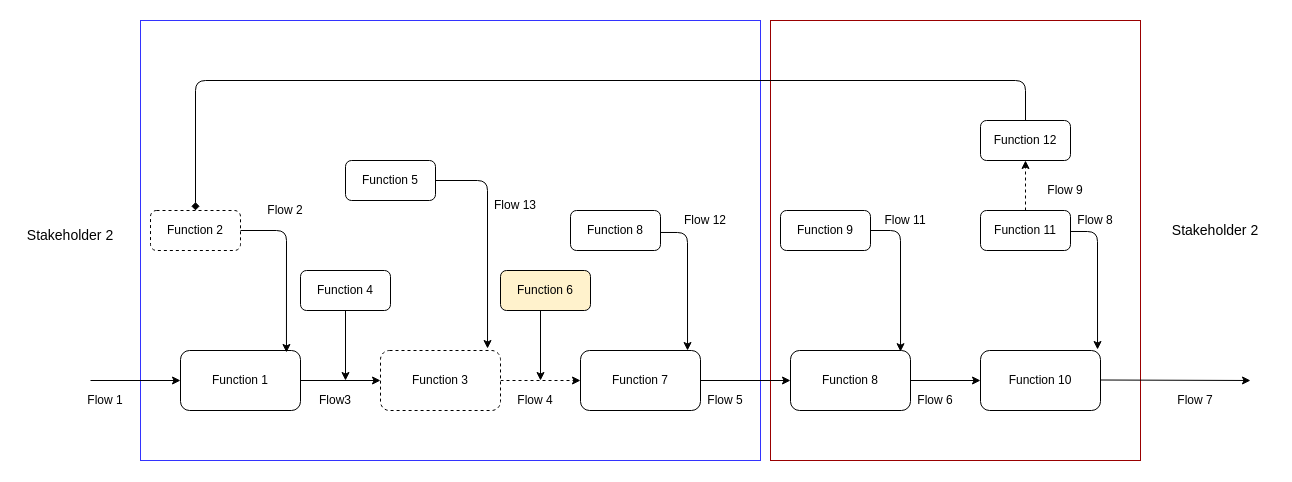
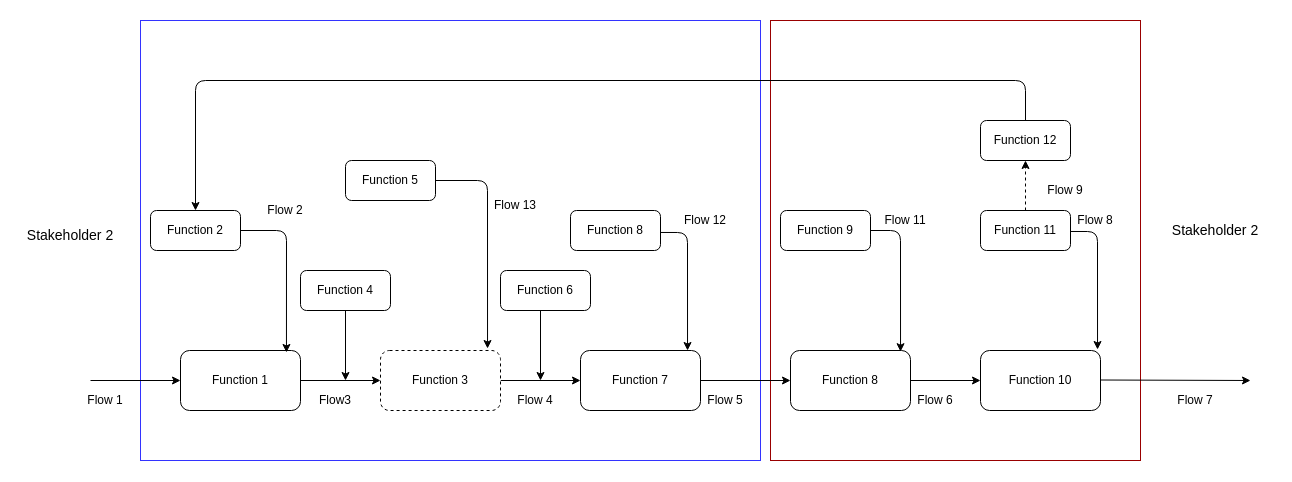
- <mxCell id="41" value="" style="edgeStyle=segmentEdgeStyle;endArrow=diamond;html=1;exitX=0.5;exitY=0;exitDx=0;exitDy=0;entryX=0.5;entryY=0;entryDx=0;entryDy=0;" parent="1" source="38" target="15" edge="1"><mxGeometry width="50" height="50" relative="1" as="geometry"><mxPoint x="470" y="240" as="sourcePoint" /><mxPoint x="110" y="220" as="targetPoint" /><Array as="points"><mxPoint x="1025" y="80" /><mxPoint x="195" y="80" /></Array></mxGeometry></mxCell>
+ <mxCell id="41" value="" style="edgeStyle=segmentEdgeStyle;endArrow=classic;html=1;exitX=0.5;exitY=0;exitDx=0;exitDy=0;entryX=0.5;entryY=0;entryDx=0;entryDy=0;" parent="1" source="38" target="15" edge="1"><mxGeometry width="50" height="50" relative="1" as="geometry"><mxPoint x="470" y="240" as="sourcePoint" /><mxPoint x="110" y="220" as="targetPoint" /><Array as="points"><mxPoint x="1025" y="80" /><mxPoint x="195" y="80" /></Array></mxGeometry></mxCell>
- <mxCell id="15" value="Function 2" style="rounded=1;whiteSpace=wrap;html=1;dashed=1;" parent="1" vertex="1"><mxGeometry x="150" y="210" width="90" height="40" as="geometry" /></mxCell>
+ <mxCell id="15" value="Function 2" style="rounded=1;whiteSpace=wrap;html=1;" parent="1" vertex="1"><mxGeometry x="150" y="210" width="90" height="40" as="geometry" /></mxCell>
- <mxCell id="22" value="Function 6" style="rounded=1;whiteSpace=wrap;html=1;fillColor=#fff2cc;" parent="1" vertex="1"><mxGeometry x="500" y="270" width="90" height="40" as="geometry" /></mxCell>
+ <mxCell id="22" value="Function 6" style="rounded=1;whiteSpace=wrap;html=1;" parent="1" vertex="1"><mxGeometry x="500" y="270" width="90" height="40" as="geometry" /></mxCell>
- <mxCell id="6" value="" style="edgeStyle=orthogonalEdgeStyle;rounded=0;orthogonalLoop=1;jettySize=auto;html=1;dashed=1;" parent="1" source="7" target="9" edge="1"><mxGeometry relative="1" as="geometry" /></mxCell>
+ <mxCell id="6" value="" style="edgeStyle=orthogonalEdgeStyle;rounded=0;orthogonalLoop=1;jettySize=auto;html=1;" parent="1" source="7" target="9" edge="1"><mxGeometry relative="1" as="geometry" /></mxCell>
